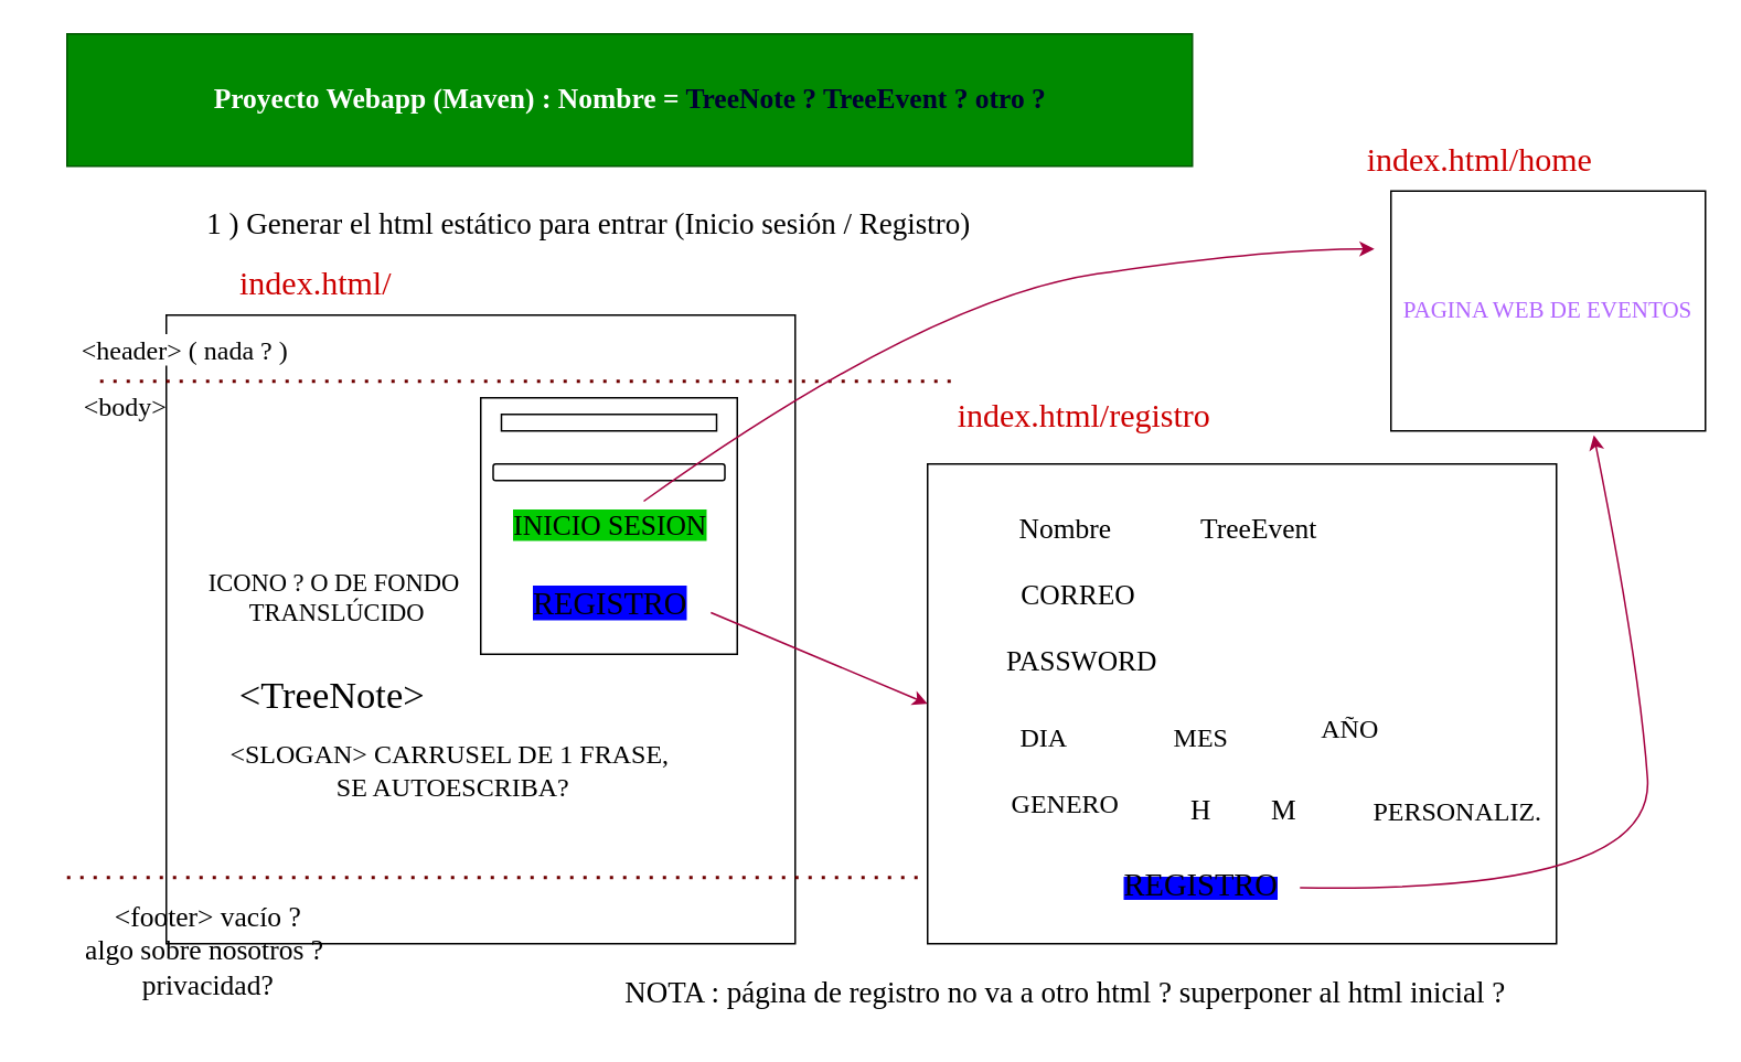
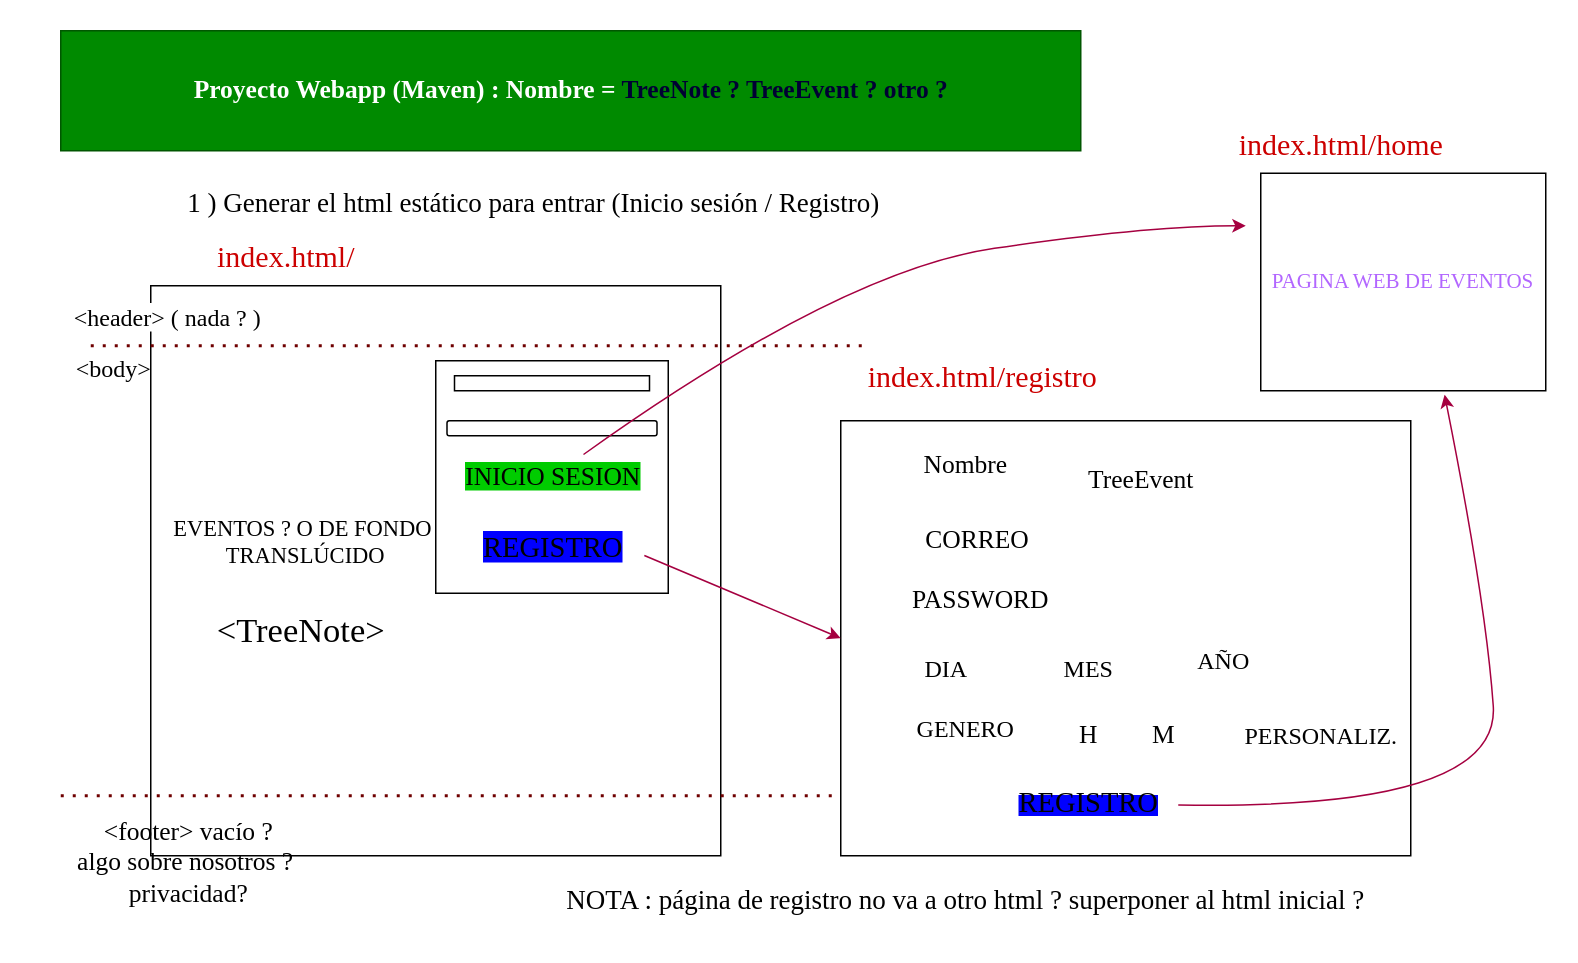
- <mxCell id="26" value="&lt;font face=&quot;Verdana&quot; style=&quot;font-size: 17px;&quot;&gt;Nombre&lt;/font&gt;" style="text;html=1;align=center;verticalAlign=middle;resizable=0;points=[];autosize=1;strokeColor=none;fillColor=none;" vertex="1" parent="1"><mxGeometry x="597.5" y="305" width="90" height="30" as="geometry" /></mxCell>
+ <mxCell id="26" value="&lt;font face=&quot;Verdana&quot; style=&quot;font-size: 17px;&quot;&gt;Nombre&lt;/font&gt;" style="text;html=1;align=center;verticalAlign=middle;resizable=0;points=[];autosize=1;strokeColor=none;fillColor=none;" vertex="1" parent="1"><mxGeometry x="597.5" y="295" width="90" height="30" as="geometry" /></mxCell>
- <mxCell id="15" value="&lt;font style=&quot;font-size: 15px;&quot; face=&quot;Verdana&quot;&gt;ICONO ? O DE FONDO&amp;nbsp;&lt;/font&gt;&lt;div&gt;&lt;font style=&quot;font-size: 15px;&quot; face=&quot;Verdana&quot;&gt;TRANSLÚCIDO&lt;/font&gt;&lt;/div&gt;" style="text;html=1;align=center;verticalAlign=middle;resizable=0;points=[];autosize=1;strokeColor=none;fillColor=none;" vertex="1" parent="1"><mxGeometry x="102.5" y="335" width="200" height="50" as="geometry" /></mxCell>
+ <mxCell id="15" value="&lt;font style=&quot;font-size: 15px;&quot; face=&quot;Verdana&quot;&gt;EVENTOS ? O DE FONDO&amp;nbsp;&lt;/font&gt;&lt;div&gt;&lt;font style=&quot;font-size: 15px;&quot; face=&quot;Verdana&quot;&gt;TRANSLÚCIDO&lt;/font&gt;&lt;/div&gt;" style="text;html=1;align=center;verticalAlign=middle;resizable=0;points=[];autosize=1;strokeColor=none;fillColor=none;" vertex="1" parent="1"><mxGeometry x="102.5" y="335" width="200" height="50" as="geometry" /></mxCell>
- <mxCell id="16" value="&lt;font style=&quot;font-size: 16px;&quot; face=&quot;Verdana&quot;&gt;&amp;lt;SLOGAN&amp;gt; CARRUSEL DE 1 FRASE,&amp;nbsp;&lt;/font&gt;&lt;div&gt;&lt;font style=&quot;font-size: 16px;&quot; face=&quot;Verdana&quot;&gt;SE AUTOESCRIBA?&lt;/font&gt;&lt;/div&gt;" style="text;html=1;align=center;verticalAlign=middle;resizable=0;points=[];autosize=1;strokeColor=none;fillColor=none;" vertex="1" parent="1"><mxGeometry x="112.5" y="440" width="320" height="50" as="geometry" /></mxCell>
